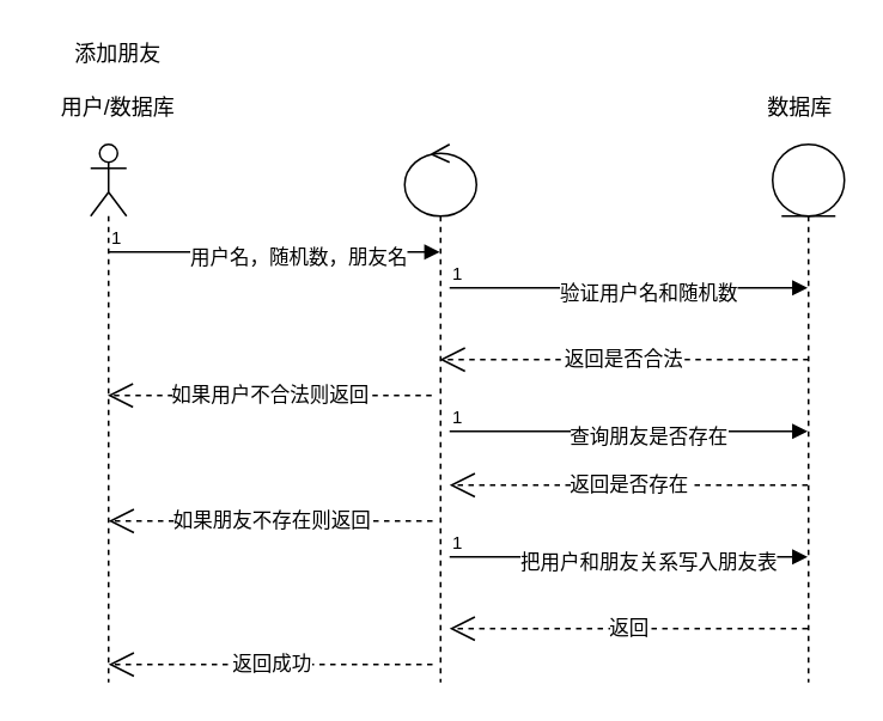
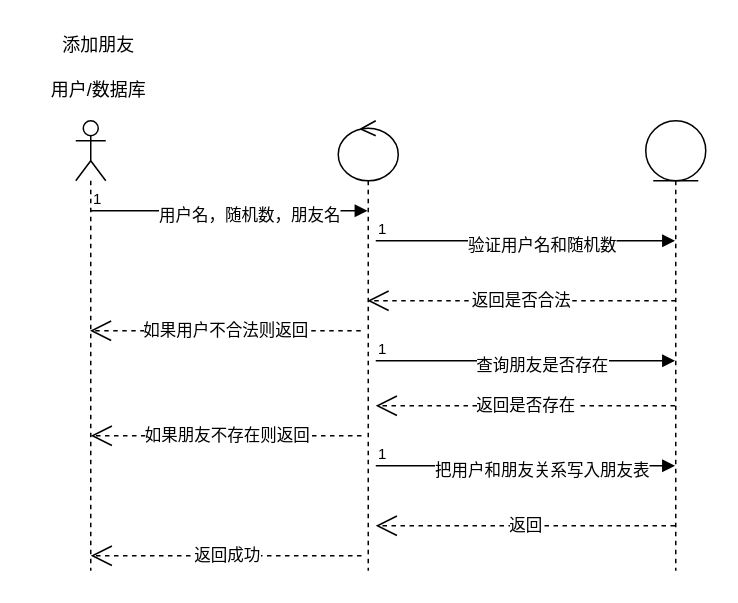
- <mxCell id="13" value="数据库" style="text;html=1;align=center;verticalAlign=middle;resizable=0;points=[];autosize=1;" vertex="1" parent="1"><mxGeometry x="420" y="50" width="50" height="20" as="geometry" /></mxCell>
